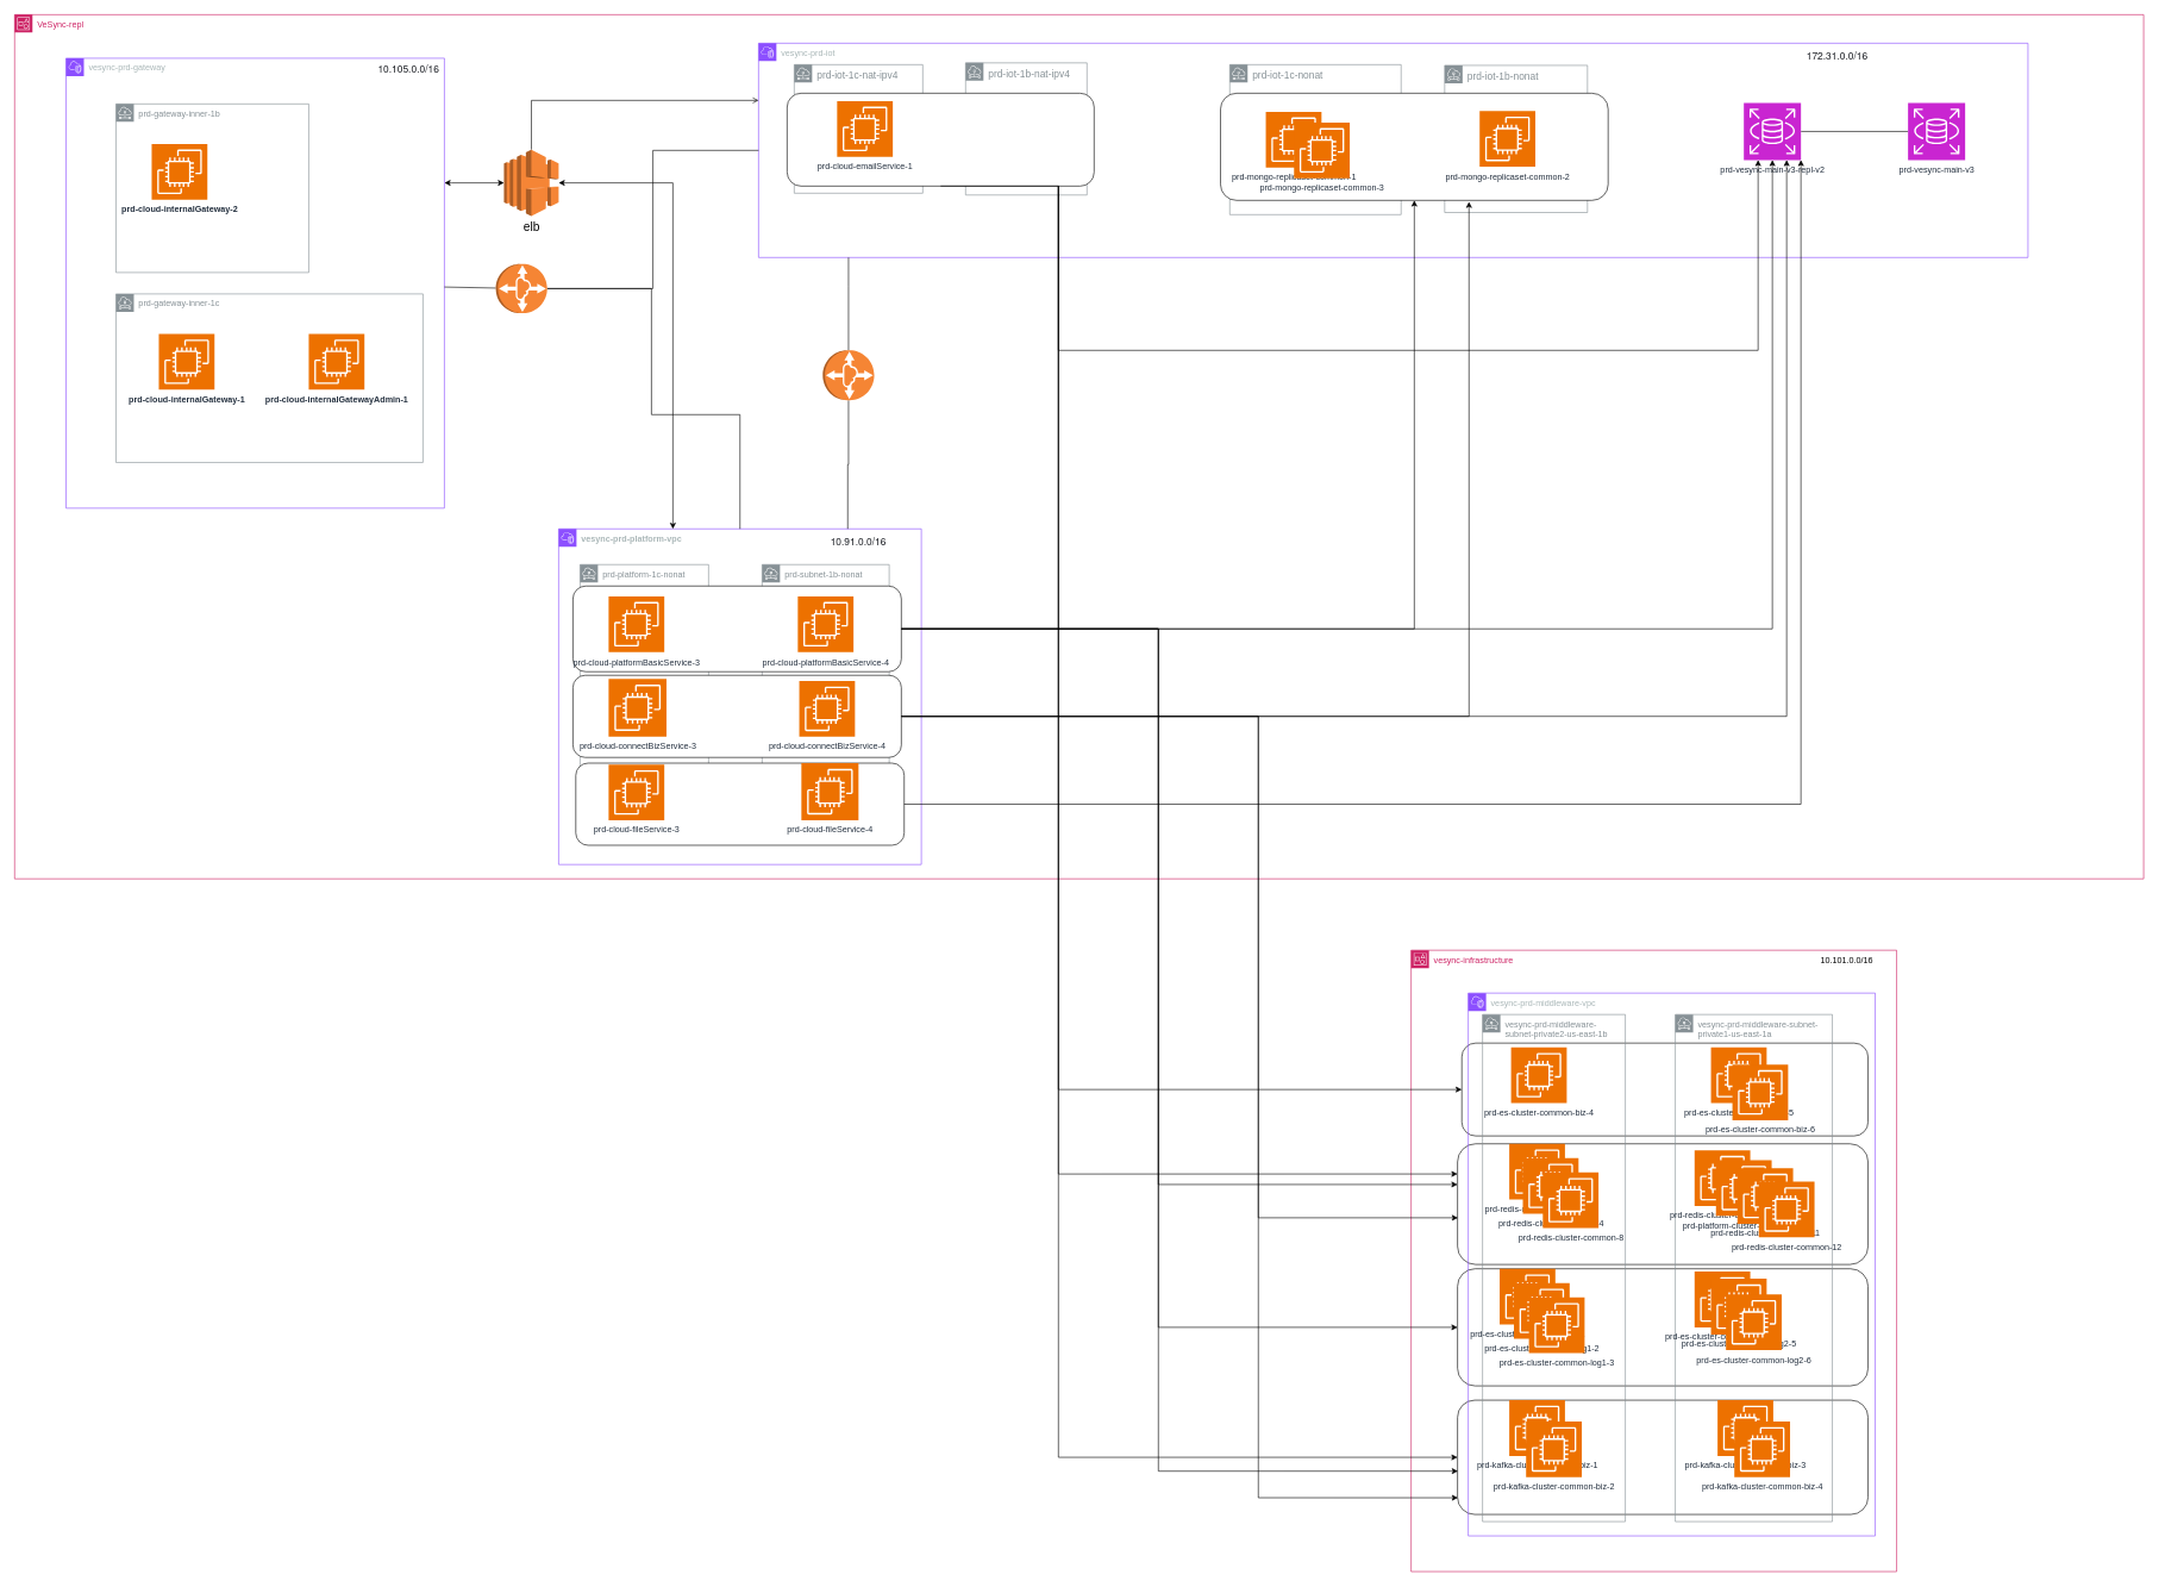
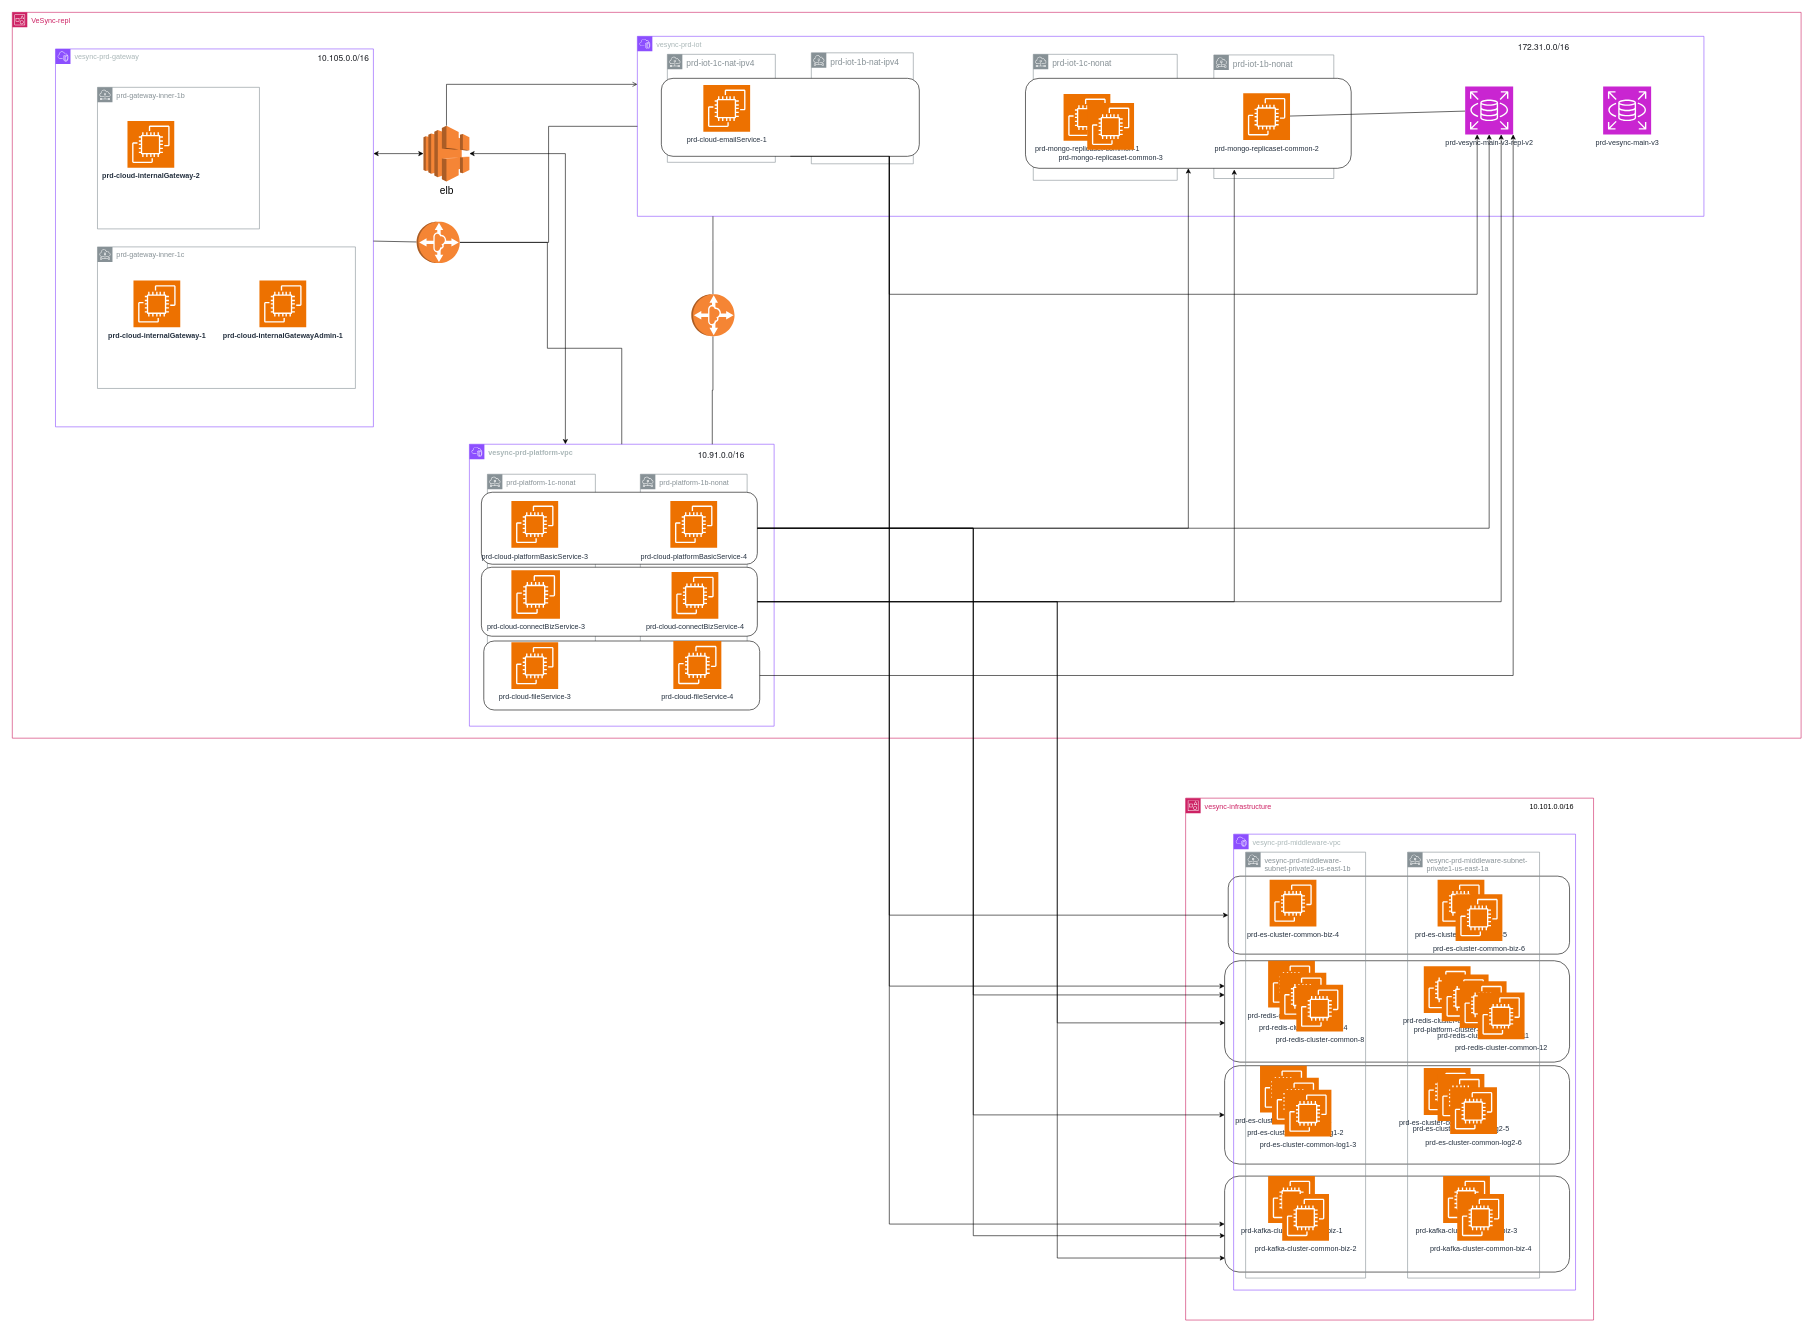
- <mxCell id="10" value="" style="rounded=0;orthogonalLoop=1;jettySize=auto;html=1;endArrow=none;endFill=0;" edge="1" parent="3" source="11" target="12"><mxGeometry relative="1" as="geometry" /></mxCell>
+ <mxCell id="10" value="" style="rounded=0;orthogonalLoop=1;jettySize=auto;html=1;endArrow=none;endFill=0;" edge="1" parent="3" source="11" target="16"><mxGeometry relative="1" as="geometry" /></mxCell>
- <mxCell id="20" value="prd-subnet-1b-nonat" style="sketch=0;outlineConnect=0;gradientColor=none;html=1;whiteSpace=wrap;fontSize=12;fontStyle=0;shape=mxgraph.aws4.group;grIcon=mxgraph.aws4.group_subnet;strokeColor=#879196;fillColor=none;verticalAlign=top;align=left;spacingLeft=30;fontColor=#879196;dashed=0;" vertex="1" parent="19"><mxGeometry x="285" y="50" width="178" height="380" as="geometry" /></mxCell>
+ <mxCell id="20" value="prd-platform-1b-nonat" style="sketch=0;outlineConnect=0;gradientColor=none;html=1;whiteSpace=wrap;fontSize=12;fontStyle=0;shape=mxgraph.aws4.group;grIcon=mxgraph.aws4.group_subnet;strokeColor=#879196;fillColor=none;verticalAlign=top;align=left;spacingLeft=30;fontColor=#879196;dashed=0;" vertex="1" parent="19"><mxGeometry x="285" y="50" width="178" height="380" as="geometry" /></mxCell>
